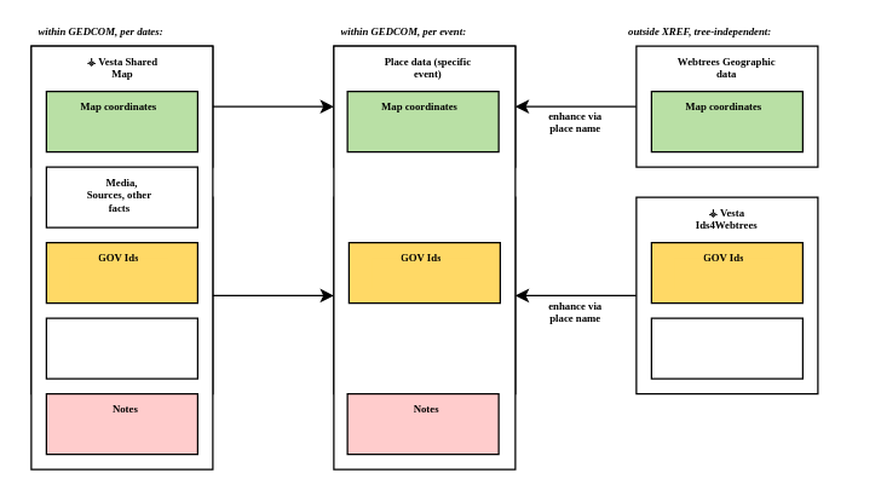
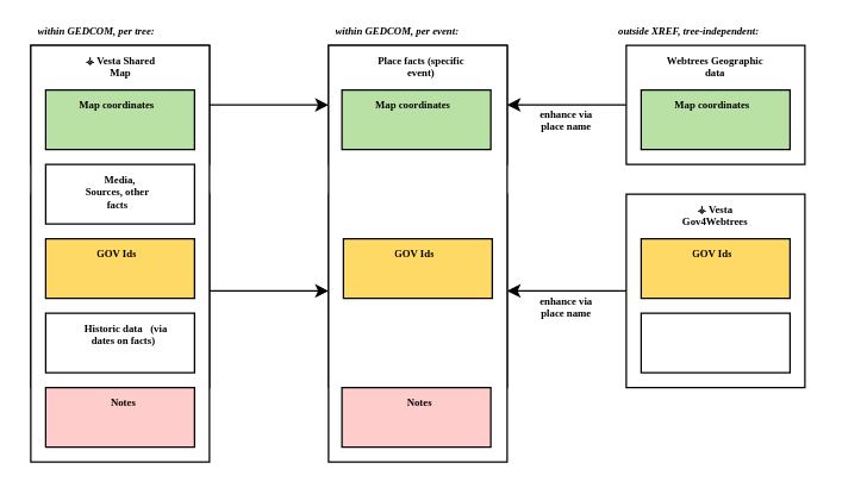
- <mxCell id="40" value="&lt;p style=&quot;font-size: 7px&quot; align=&quot;left&quot;&gt;&lt;b&gt;&lt;i&gt;&lt;font style=&quot;font-size: 7px&quot; face=&quot;Georgia&quot;&gt;&lt;font style=&quot;font-size: 7px&quot;&gt;&lt;font style=&quot;font-size: 7px&quot;&gt;within GEDCOM, per dates:&lt;/font&gt;&lt;/font&gt;&lt;/font&gt;&lt;/i&gt;&lt;/b&gt;&lt;/p&gt;" style="text;html=1;strokeColor=none;fillColor=none;spacing=5;spacingTop=-20;whiteSpace=wrap;overflow=hidden;rounded=0;align=left;" parent="1" vertex="1"><mxGeometry x="20" y="20" width="120" height="10" as="geometry" /></mxCell>
+ <mxCell id="40" value="&lt;p style=&quot;font-size: 7px&quot; align=&quot;left&quot;&gt;&lt;b&gt;&lt;i&gt;&lt;font style=&quot;font-size: 7px&quot; face=&quot;Georgia&quot;&gt;&lt;font style=&quot;font-size: 7px&quot;&gt;&lt;font style=&quot;font-size: 7px&quot;&gt;within GEDCOM, per tree:&lt;/font&gt;&lt;/font&gt;&lt;/font&gt;&lt;/i&gt;&lt;/b&gt;&lt;/p&gt;" style="text;html=1;strokeColor=none;fillColor=none;spacing=5;spacingTop=-20;whiteSpace=wrap;overflow=hidden;rounded=0;align=left;" parent="1" vertex="1"><mxGeometry x="20" y="20" width="120" height="10" as="geometry" /></mxCell>
- <mxCell id="14" value="&lt;p style=&quot;font-size: 7px&quot; align=&quot;center&quot;&gt;&lt;font style=&quot;font-size: 7px&quot; face=&quot;Georgia&quot;&gt;&lt;b&gt;&lt;font style=&quot;font-size: 7px&quot;&gt;Place data (specific event)&lt;br&gt;&lt;/font&gt;&lt;/b&gt;&lt;/font&gt;&lt;/p&gt;" style="text;html=1;strokeColor=none;fillColor=none;spacing=5;spacingTop=-20;whiteSpace=wrap;overflow=hidden;rounded=0;align=center;" parent="1" vertex="1"><mxGeometry x="245" y="40" width="75" height="30" as="geometry" /></mxCell>
+ <mxCell id="14" value="&lt;p style=&quot;font-size: 7px&quot; align=&quot;center&quot;&gt;&lt;font style=&quot;font-size: 7px&quot; face=&quot;Georgia&quot;&gt;&lt;b&gt;&lt;font style=&quot;font-size: 7px&quot;&gt;Place facts (specific event)&lt;br&gt;&lt;/font&gt;&lt;/b&gt;&lt;/font&gt;&lt;/p&gt;" style="text;html=1;strokeColor=none;fillColor=none;spacing=5;spacingTop=-20;whiteSpace=wrap;overflow=hidden;rounded=0;align=center;" parent="1" vertex="1"><mxGeometry x="245" y="40" width="75" height="30" as="geometry" /></mxCell>
- <mxCell id="13" value="&lt;p style=&quot;font-size: 7px&quot; align=&quot;center&quot;&gt;&lt;font style=&quot;font-size: 7px&quot; face=&quot;Georgia&quot;&gt;&lt;b&gt;&lt;font style=&quot;font-size: 7px&quot;&gt;&lt;font style=&quot;font-size: 7px&quot;&gt;⚶ Vesta &lt;/font&gt;&lt;/font&gt;Ids4Webtrees&lt;/b&gt;&lt;/font&gt;&lt;/p&gt;" style="text;html=1;strokeColor=none;fillColor=none;spacing=5;spacingTop=-20;whiteSpace=wrap;overflow=hidden;rounded=0;align=center;" parent="1" vertex="1"><mxGeometry x="445" y="140" width="70" height="30" as="geometry" /></mxCell>
+ <mxCell id="13" value="&lt;p style=&quot;font-size: 7px&quot; align=&quot;center&quot;&gt;&lt;font style=&quot;font-size: 7px&quot; face=&quot;Georgia&quot;&gt;&lt;b&gt;&lt;font style=&quot;font-size: 7px&quot;&gt;&lt;font style=&quot;font-size: 7px&quot;&gt;⚶ Vesta &lt;/font&gt;&lt;/font&gt;Gov4Webtrees&lt;/b&gt;&lt;/font&gt;&lt;/p&gt;" style="text;html=1;strokeColor=none;fillColor=none;spacing=5;spacingTop=-20;whiteSpace=wrap;overflow=hidden;rounded=0;align=center;" parent="1" vertex="1"><mxGeometry x="445" y="140" width="70" height="30" as="geometry" /></mxCell>
+ <mxCell id="30" value="&lt;p style=&quot;font-size: 7px&quot; align=&quot;center&quot;&gt;&lt;font style=&quot;font-size: 7px&quot; face=&quot;Georgia&quot;&gt;&lt;b&gt;&amp;nbsp; Historic data &amp;nbsp; (via dates on facts)&lt;br&gt;&lt;/b&gt;&lt;/font&gt;&lt;/p&gt;" style="text;html=1;strokeColor=none;spacing=5;spacingTop=-20;whiteSpace=wrap;overflow=hidden;rounded=0;align=center;" parent="1" vertex="1"><mxGeometry x="45" y="220" width="75" height="30" as="geometry" /></mxCell>
